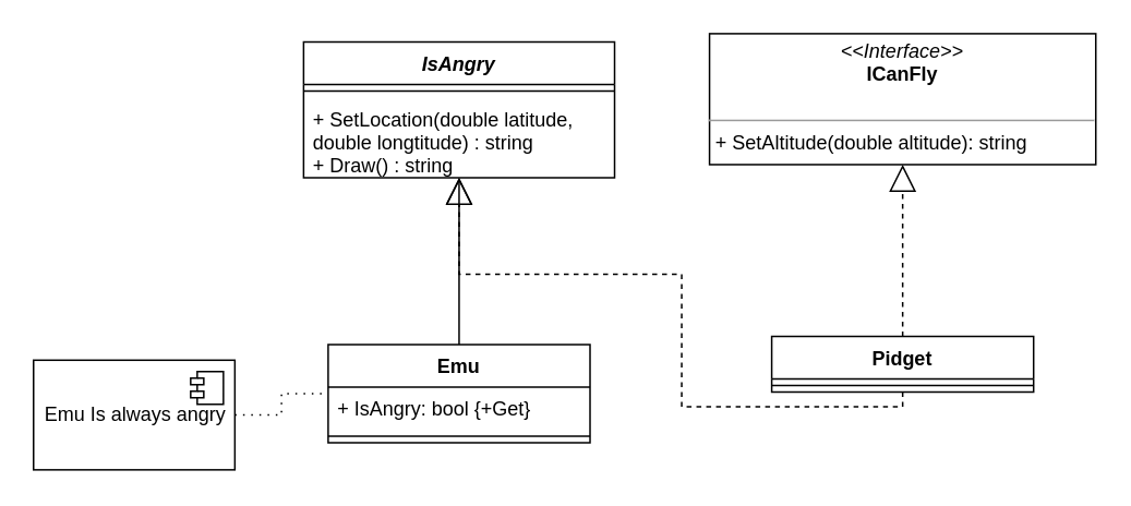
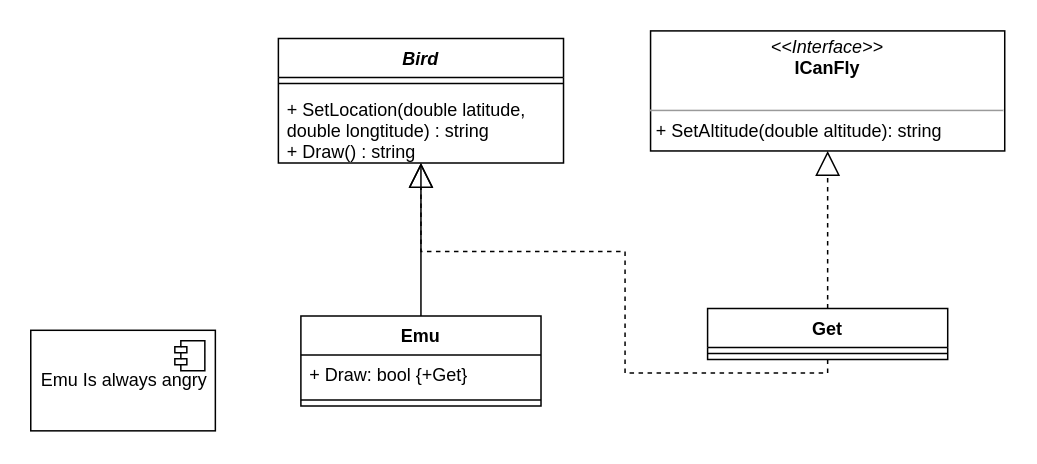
- <mxCell id="6" value="IsAngry" style="swimlane;fontStyle=3;align=center;verticalAlign=top;childLayout=stackLayout;horizontal=1;startSize=26;horizontalStack=0;resizeParent=1;resizeParentMax=0;resizeLast=0;collapsible=1;marginBottom=0;" vertex="1" parent="1"><mxGeometry x="185" y="25" width="190" height="83" as="geometry" /></mxCell>
+ <mxCell id="6" value="Bird" style="swimlane;fontStyle=3;align=center;verticalAlign=top;childLayout=stackLayout;horizontal=1;startSize=26;horizontalStack=0;resizeParent=1;resizeParentMax=0;resizeLast=0;collapsible=1;marginBottom=0;" vertex="1" parent="1"><mxGeometry x="185" y="25" width="190" height="83" as="geometry" /></mxCell>
- <mxCell id="11" value="Pidget" style="swimlane;fontStyle=1;align=center;verticalAlign=top;childLayout=stackLayout;horizontal=1;startSize=26;horizontalStack=0;resizeParent=1;resizeParentMax=0;resizeLast=0;collapsible=1;marginBottom=0;" vertex="1" parent="1"><mxGeometry x="471" y="205" width="160" height="34" as="geometry" /></mxCell>
+ <mxCell id="11" value="Get" style="swimlane;fontStyle=1;align=center;verticalAlign=top;childLayout=stackLayout;horizontal=1;startSize=26;horizontalStack=0;resizeParent=1;resizeParentMax=0;resizeLast=0;collapsible=1;marginBottom=0;" vertex="1" parent="1"><mxGeometry x="471" y="205" width="160" height="34" as="geometry" /></mxCell>
- <mxCell id="14" style="edgeStyle=orthogonalEdgeStyle;rounded=0;orthogonalLoop=1;jettySize=auto;html=1;exitX=1;exitY=0.5;exitDx=0;exitDy=0;endArrow=none;endFill=0;endSize=14;dashed=1;dashPattern=1 4;" edge="1" parent="1" source="15" target="3"><mxGeometry relative="1" as="geometry" /></mxCell>
- <mxCell id="4" value="+ IsAngry: bool {+Get}" style="text;strokeColor=none;fillColor=none;align=left;verticalAlign=top;spacingLeft=4;spacingRight=4;overflow=hidden;rotatable=0;points=[[0,0.5],[1,0.5]];portConstraint=eastwest;" vertex="1" parent="3"><mxGeometry y="26" width="160" height="26" as="geometry" /></mxCell>
+ <mxCell id="4" value="+ Draw: bool {+Get}" style="text;strokeColor=none;fillColor=none;align=left;verticalAlign=top;spacingLeft=4;spacingRight=4;overflow=hidden;rotatable=0;points=[[0,0.5],[1,0.5]];portConstraint=eastwest;" vertex="1" parent="3"><mxGeometry y="26" width="160" height="26" as="geometry" /></mxCell>
